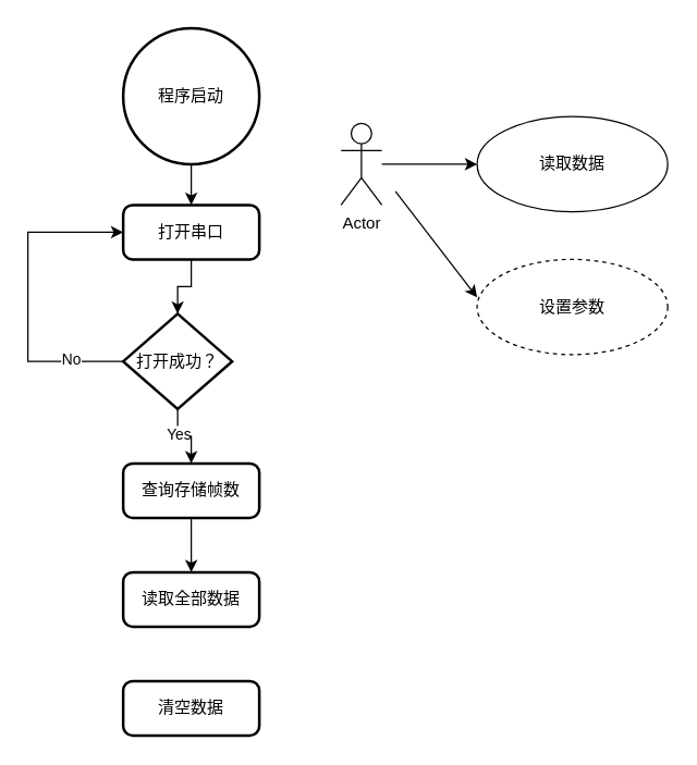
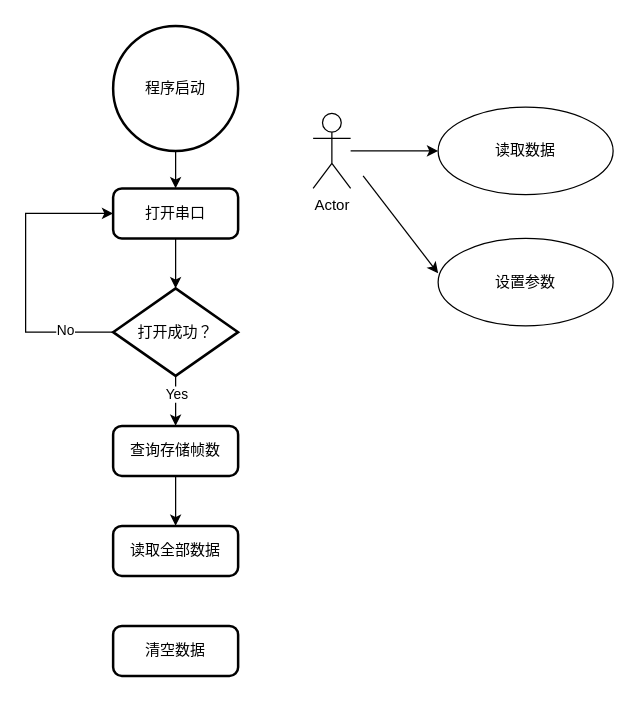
- <mxCell id="18" value="设置参数" style="ellipse;whiteSpace=wrap;html=1;dashed=1;" vertex="1" parent="1"><mxGeometry x="350" y="190" width="140" height="70" as="geometry" /></mxCell>
+ <mxCell id="18" value="设置参数" style="ellipse;whiteSpace=wrap;html=1;" vertex="1" parent="1"><mxGeometry x="350" y="190" width="140" height="70" as="geometry" /></mxCell>
- <mxCell id="10" value="打开成功？" style="strokeWidth=2;html=1;shape=mxgraph.flowchart.decision;whiteSpace=wrap;" vertex="1" parent="1"><mxGeometry x="90" y="230" width="80" height="70" as="geometry" /></mxCell>
+ <mxCell id="10" value="打开成功？" style="strokeWidth=2;html=1;shape=mxgraph.flowchart.decision;whiteSpace=wrap;" vertex="1" parent="1"><mxGeometry x="90" y="230" width="100" height="70" as="geometry" /></mxCell>
